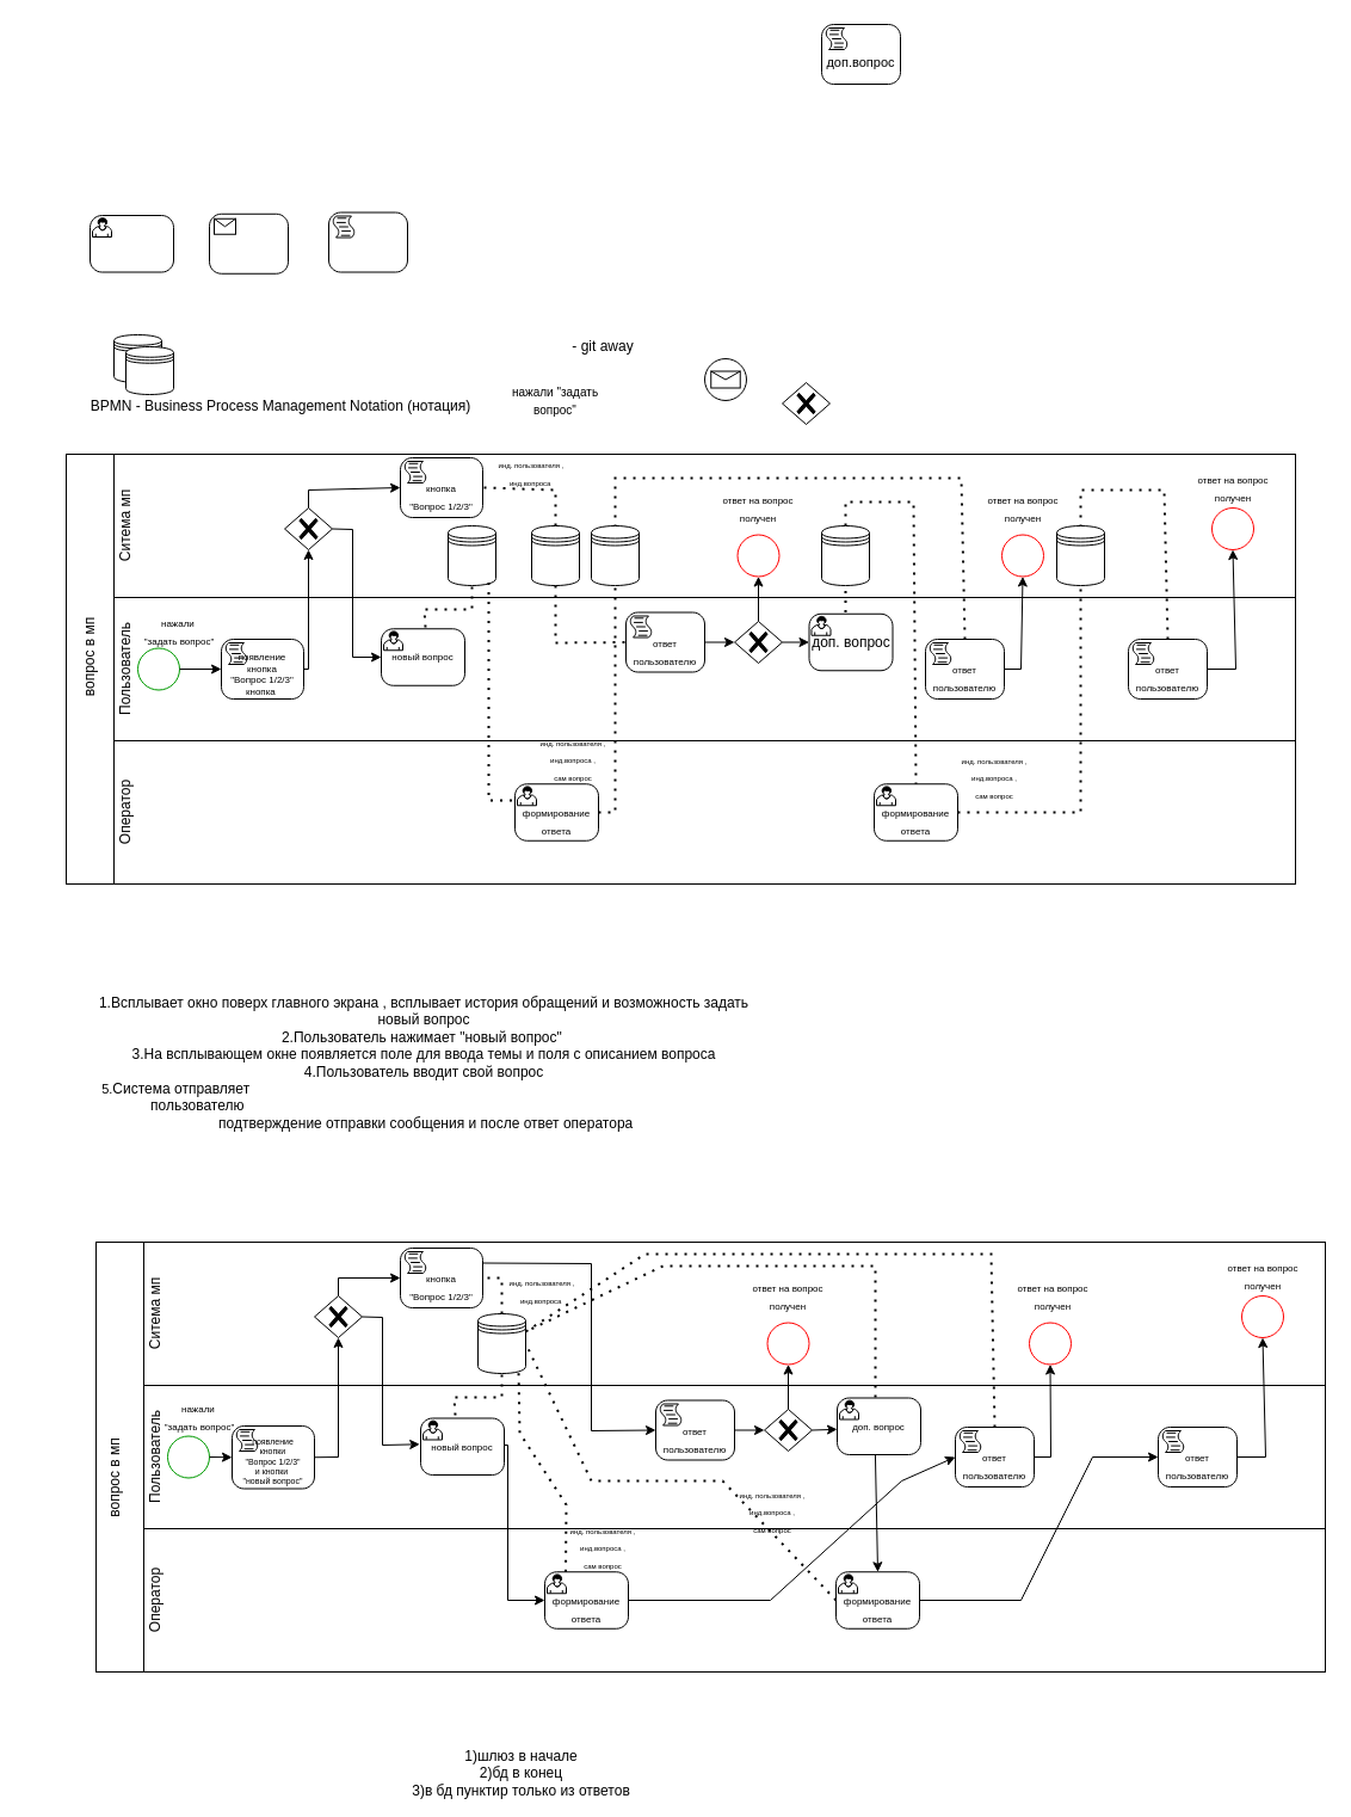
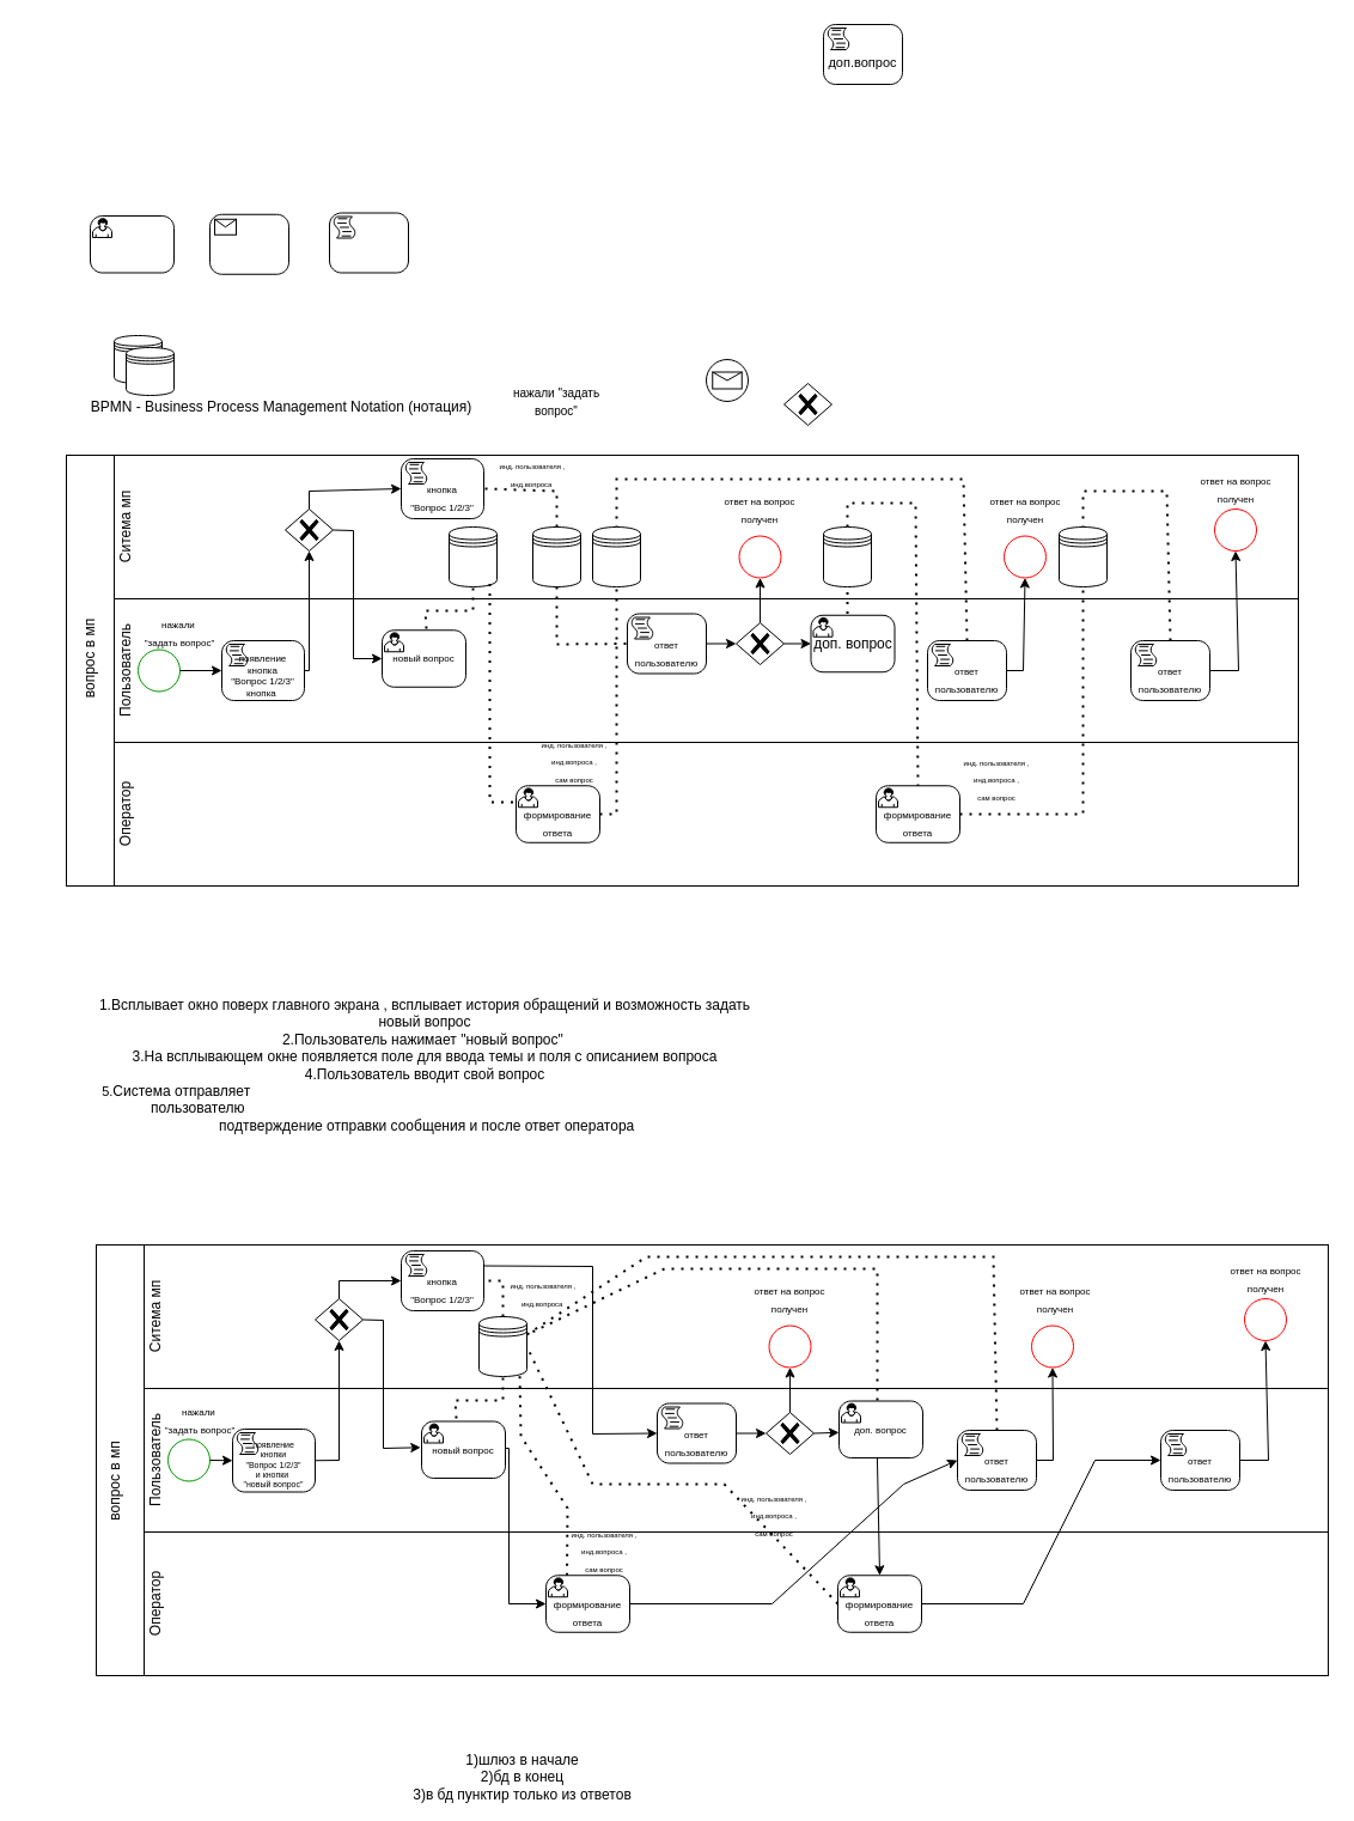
- <mxCell id="13" value="- git away" style="text;html=1;align=center;verticalAlign=middle;whiteSpace=wrap;rounded=0;" vertex="1" parent="1"><mxGeometry x="475" y="275" width="60" height="30" as="geometry" /></mxCell>
